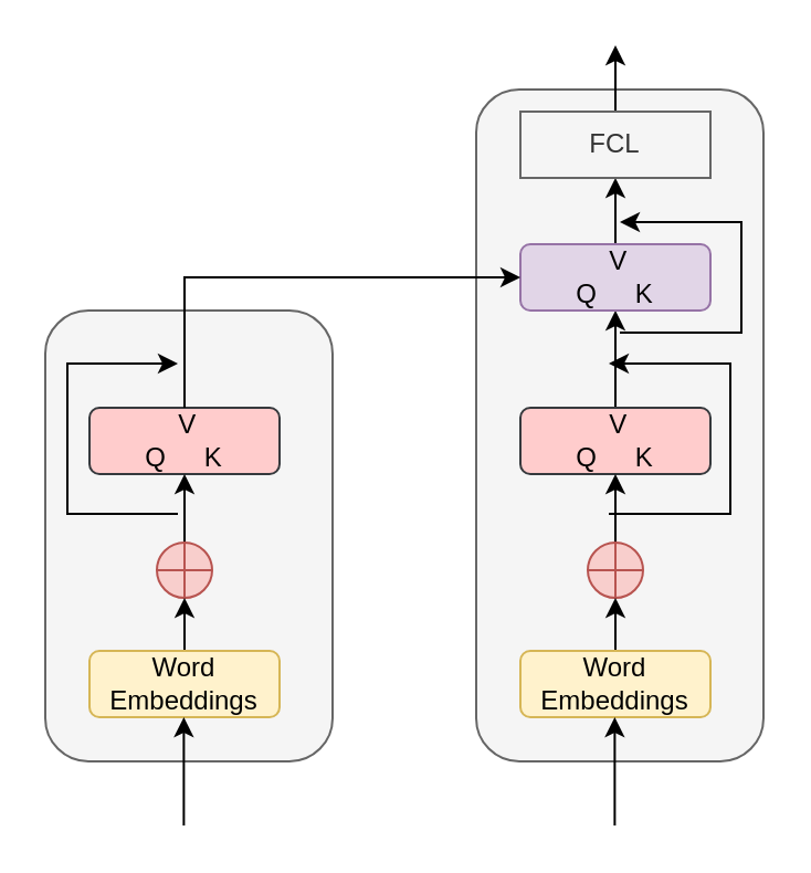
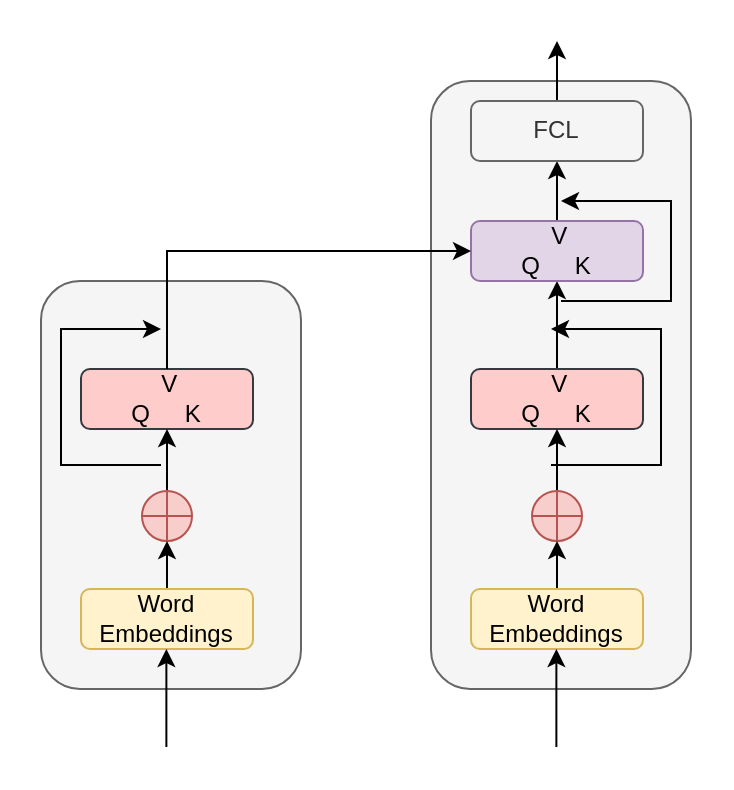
- <mxCell id="25" value="FCL" style="whiteSpace=wrap;html=1;fillColor=#f5f5f5;strokeColor=#666666;flipV=1;fontColor=#333333;rounded=0;" vertex="1" parent="1"><mxGeometry x="235" y="50" width="86" height="30" as="geometry" /></mxCell>
+ <mxCell id="25" value="FCL" style="rounded=1;whiteSpace=wrap;html=1;fillColor=#f5f5f5;strokeColor=#666666;flipV=1;fontColor=#333333;" vertex="1" parent="1"><mxGeometry x="235" y="50" width="86" height="30" as="geometry" /></mxCell>
